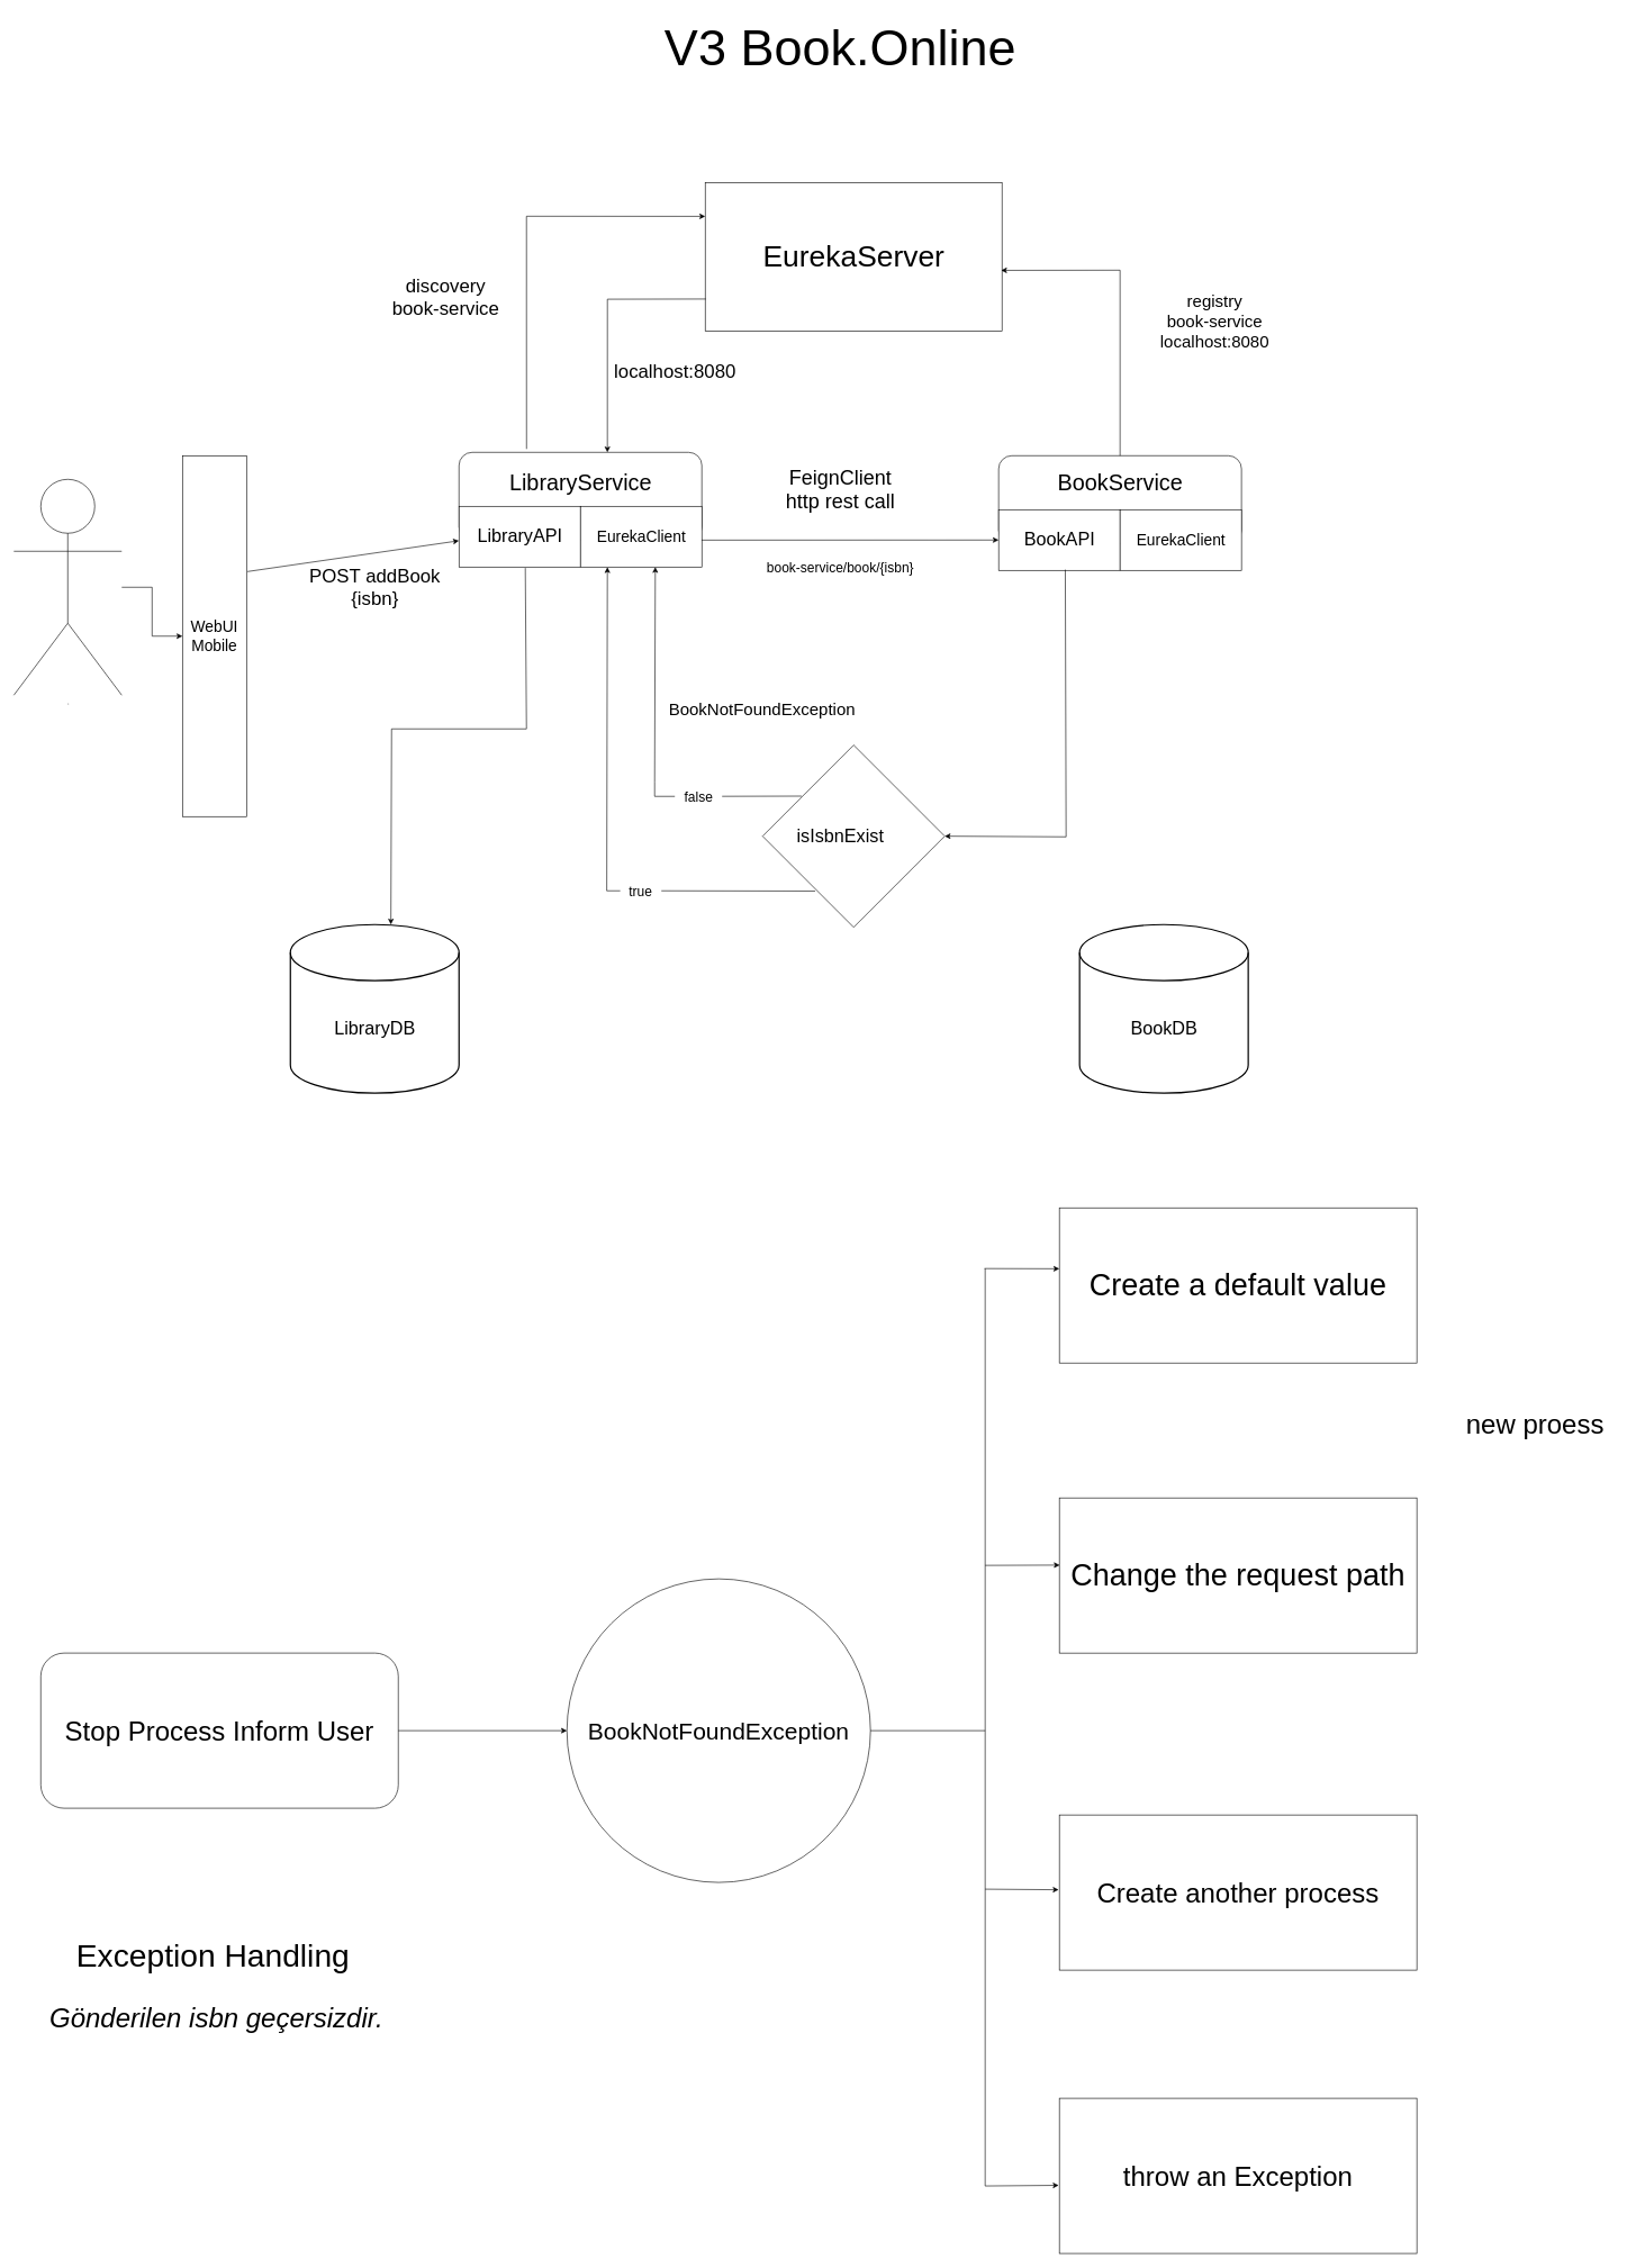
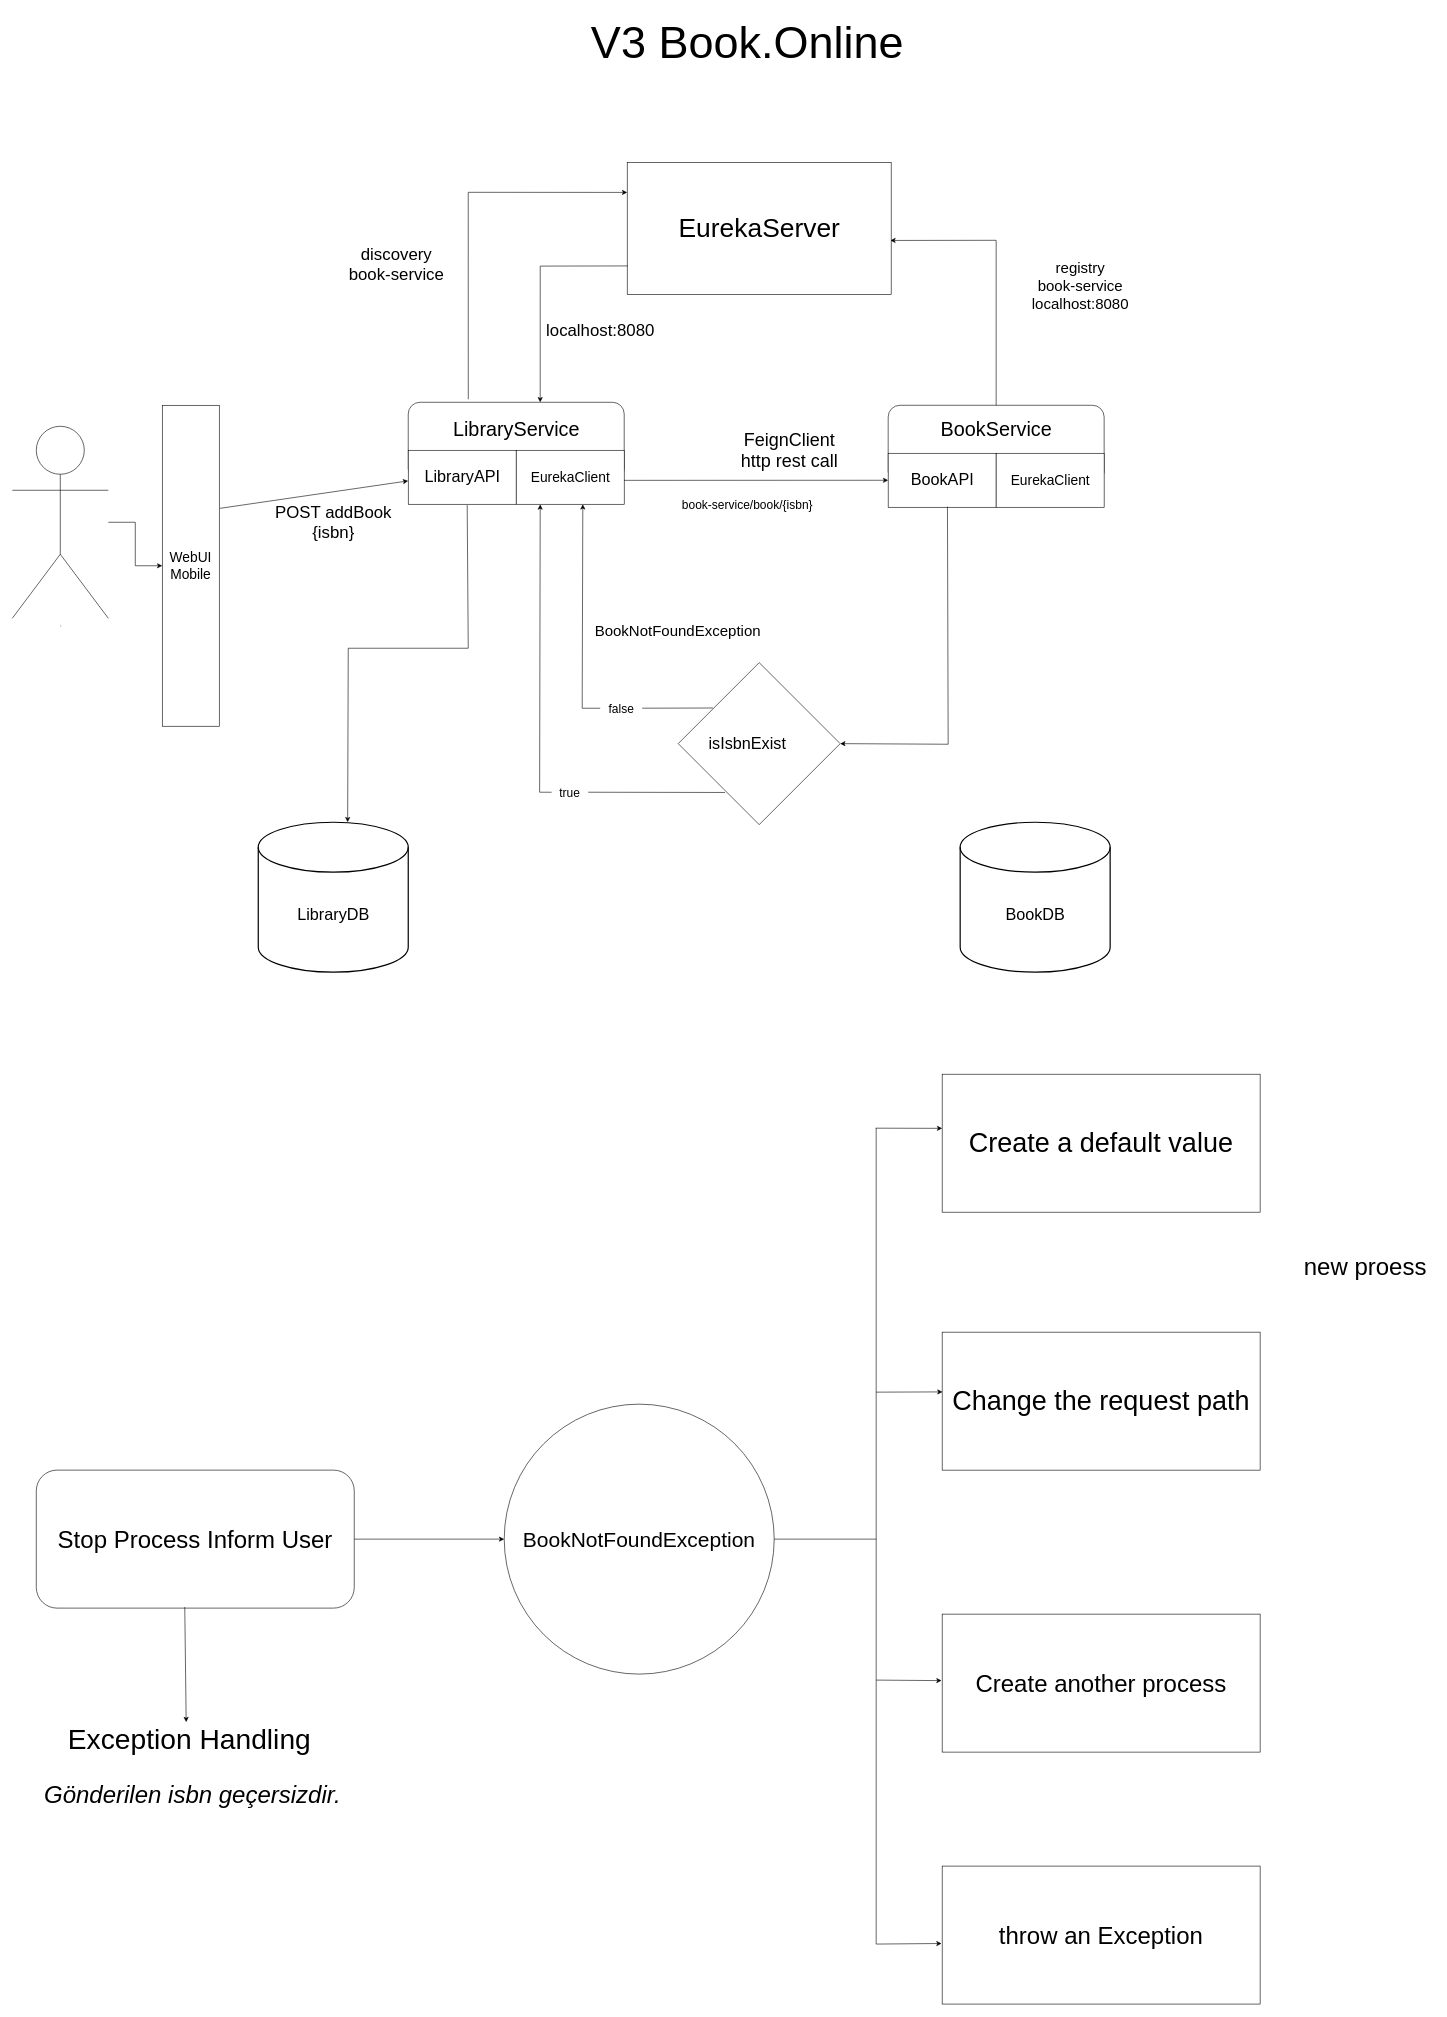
- <mxCell id="37" value="&lt;font style=&quot;font-size: 30px;&quot;&gt;FeignClient&lt;br&gt;http rest call&lt;/font&gt;" style="text;html=1;align=center;verticalAlign=middle;resizable=0;points=[];autosize=1;strokeColor=none;fillColor=none;" vertex="1" parent="1"><mxGeometry x="1150" y="680" width="190" height="90" as="geometry" /></mxCell>
+ <mxCell id="37" value="&lt;font style=&quot;font-size: 30px;&quot;&gt;FeignClient&lt;br&gt;http rest call&lt;/font&gt;" style="text;html=1;align=center;verticalAlign=middle;resizable=0;points=[];autosize=1;strokeColor=none;fillColor=none;" vertex="1" parent="1"><mxGeometry x="1220" y="705" width="190" height="90" as="geometry" /></mxCell>
+ <mxCell id="54" value="" style="endArrow=classic;html=1;rounded=0;entryX=0.488;entryY=0.071;entryDx=0;entryDy=0;entryPerimeter=0;exitX=0.467;exitY=0.992;exitDx=0;exitDy=0;exitPerimeter=0;" edge="1" parent="1" source="46" target="52"><mxGeometry width="50" height="50" relative="1" as="geometry"><mxPoint x="310" y="2750" as="sourcePoint" /><mxPoint x="330" y="2770" as="targetPoint" /></mxGeometry></mxCell>
